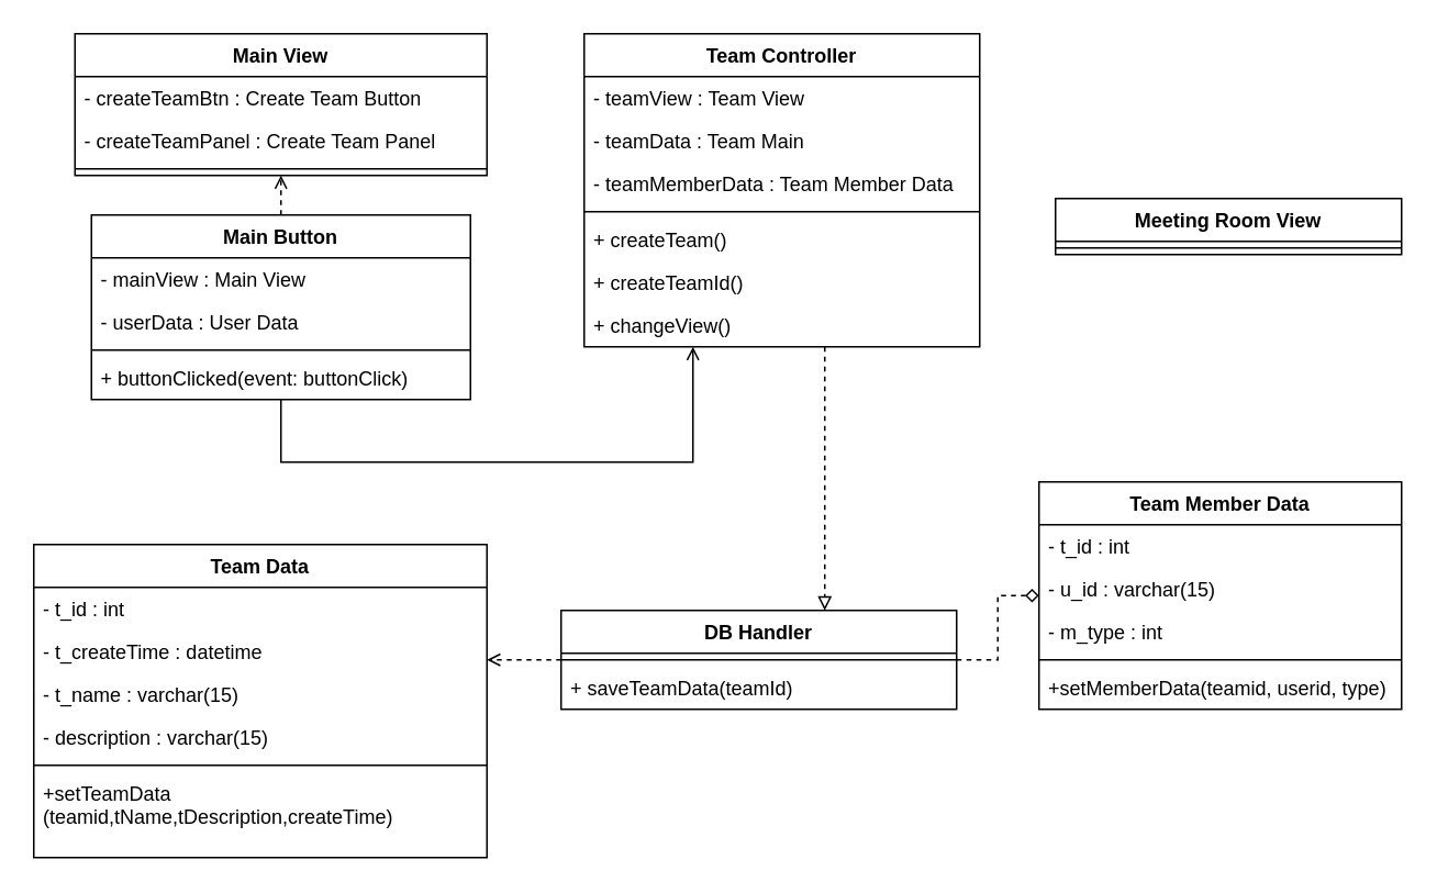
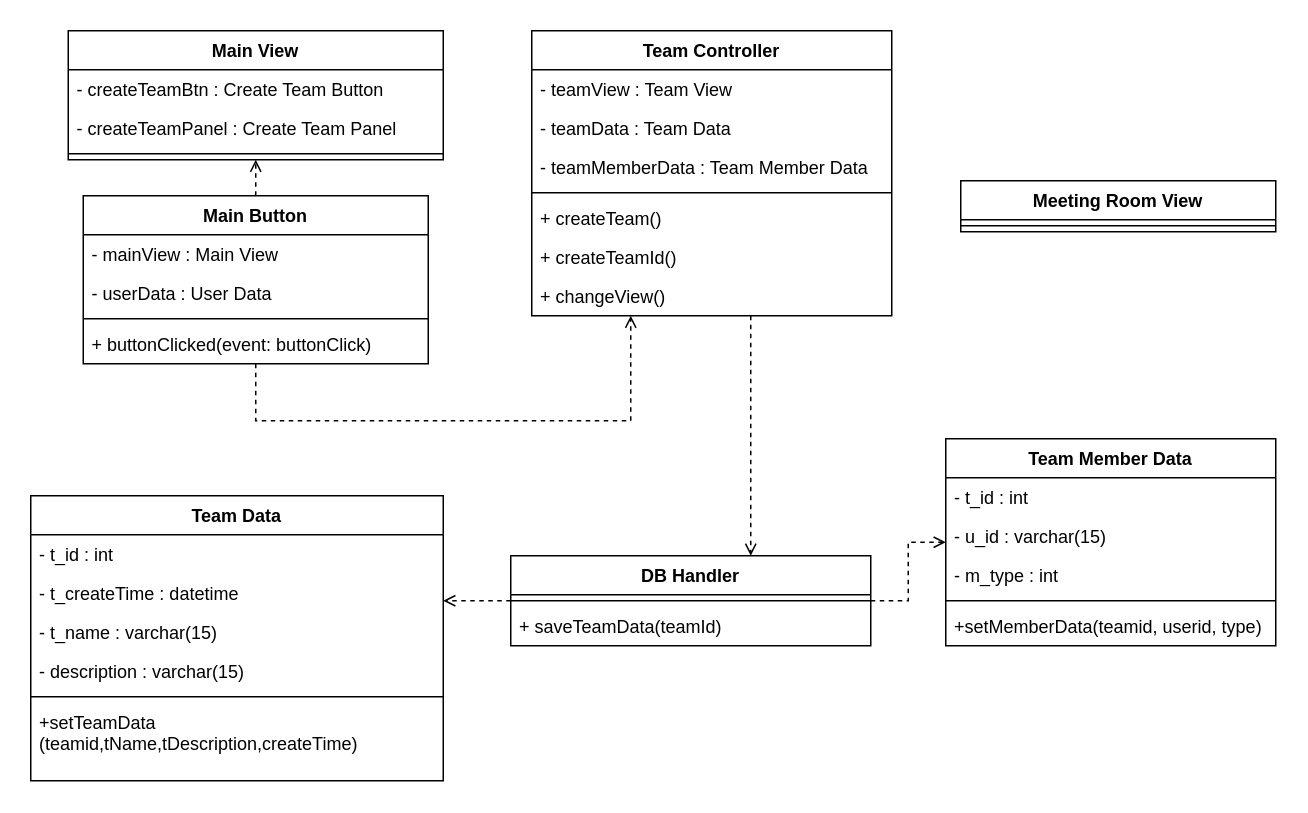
- <mxCell id="15" value="- teamData : Team Main" style="text;strokeColor=none;fillColor=none;align=left;verticalAlign=top;spacingLeft=4;spacingRight=4;overflow=hidden;rotatable=0;points=[[0,0.5],[1,0.5]];portConstraint=eastwest;" parent="13" vertex="1"><mxGeometry y="52" width="240" height="26" as="geometry" /></mxCell>
+ <mxCell id="15" value="- teamData : Team Data" style="text;strokeColor=none;fillColor=none;align=left;verticalAlign=top;spacingLeft=4;spacingRight=4;overflow=hidden;rotatable=0;points=[[0,0.5],[1,0.5]];portConstraint=eastwest;" parent="13" vertex="1"><mxGeometry y="52" width="240" height="26" as="geometry" /></mxCell>
- <mxCell id="41" style="edgeStyle=orthogonalEdgeStyle;rounded=0;orthogonalLoop=1;jettySize=auto;html=1;dashed=0;endArrow=open;endFill=0;" parent="1" source="7" target="13" edge="1"><mxGeometry relative="1" as="geometry"><Array as="points"><mxPoint x="170" y="280" /><mxPoint x="420" y="280" /></Array></mxGeometry></mxCell>
+ <mxCell id="41" style="edgeStyle=orthogonalEdgeStyle;rounded=0;orthogonalLoop=1;jettySize=auto;html=1;dashed=1;endArrow=open;endFill=0;" parent="1" source="7" target="13" edge="1"><mxGeometry relative="1" as="geometry"><Array as="points"><mxPoint x="170" y="280" /><mxPoint x="420" y="280" /></Array></mxGeometry></mxCell>
- <mxCell id="12" style="edgeStyle=orthogonalEdgeStyle;rounded=0;orthogonalLoop=1;jettySize=auto;html=1;dashed=1;endArrow=block;endFill=0;" parent="1" source="13" target="23" edge="1"><mxGeometry relative="1" as="geometry"><Array as="points"><mxPoint x="500" y="330" /><mxPoint x="500" y="330" /></Array></mxGeometry></mxCell>
+ <mxCell id="12" style="edgeStyle=orthogonalEdgeStyle;rounded=0;orthogonalLoop=1;jettySize=auto;html=1;dashed=1;endArrow=open;endFill=0;" parent="1" source="13" target="23" edge="1"><mxGeometry relative="1" as="geometry"><Array as="points"><mxPoint x="500" y="330" /><mxPoint x="500" y="330" /></Array></mxGeometry></mxCell>
- <mxCell id="22" style="edgeStyle=orthogonalEdgeStyle;rounded=0;orthogonalLoop=1;jettySize=auto;html=1;dashed=1;endArrow=diamond;endFill=0;" parent="1" source="23" target="35" edge="1"><mxGeometry relative="1" as="geometry" /></mxCell>
+ <mxCell id="22" style="edgeStyle=orthogonalEdgeStyle;rounded=0;orthogonalLoop=1;jettySize=auto;html=1;dashed=1;endArrow=open;endFill=0;" parent="1" source="23" target="35" edge="1"><mxGeometry relative="1" as="geometry" /></mxCell>
